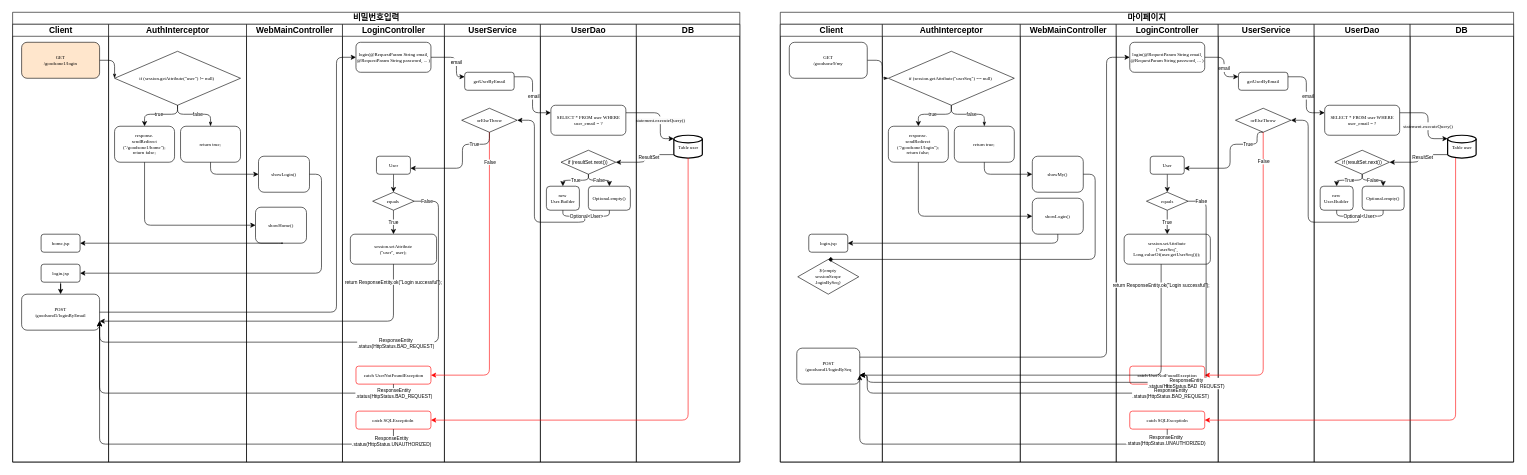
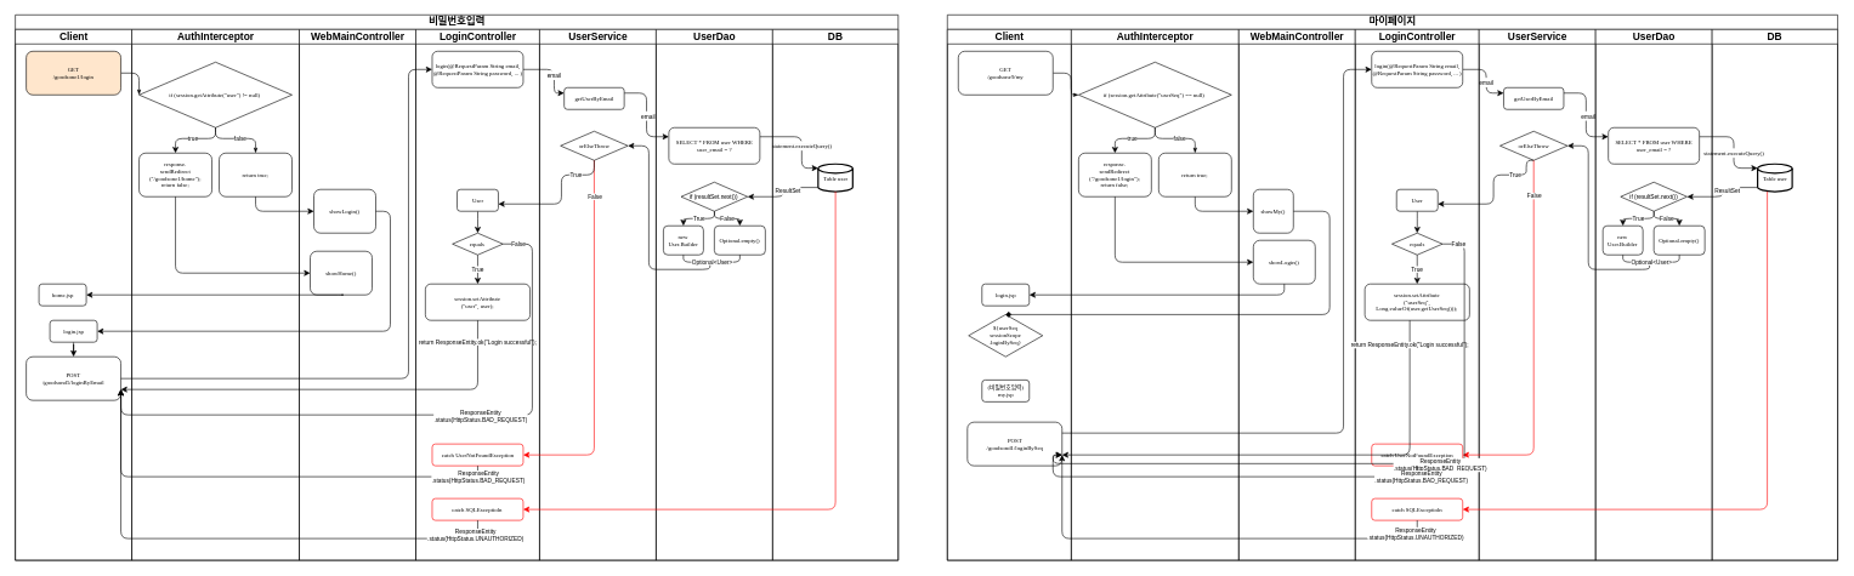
- <mxCell id="88" value="showMy()" style="rounded=1;whiteSpace=wrap;html=1;shadow=0;labelBackgroundColor=none;strokeWidth=1;fontFamily=Verdana;fontSize=8;align=center;" parent="87" vertex="1"><mxGeometry x="20" y="220" width="85" height="60" as="geometry" /></mxCell>
+ <mxCell id="88" value="showMy()" style="rounded=1;whiteSpace=wrap;html=1;shadow=0;labelBackgroundColor=none;strokeWidth=1;fontFamily=Verdana;fontSize=8;align=center;" parent="87" vertex="1"><mxGeometry x="20" y="220" width="55" height="60" as="geometry" /></mxCell>
- <mxCell id="8" value="home.jsp" style="rounded=1;whiteSpace=wrap;html=1;shadow=0;labelBackgroundColor=none;strokeWidth=1;fontFamily=Verdana;fontSize=8;align=center;" parent="4" vertex="1"><mxGeometry x="47.5" y="350" width="65" height="30" as="geometry" /></mxCell>
+ <mxCell id="8" value="home.jsp" style="rounded=1;whiteSpace=wrap;html=1;shadow=0;labelBackgroundColor=none;strokeWidth=1;fontFamily=Verdana;fontSize=8;align=center;" parent="4" vertex="1"><mxGeometry x="32.5" y="350" width="65" height="30" as="geometry" /></mxCell>
- <mxCell id="77" value="${empty&lt;div&gt;sessionScope&lt;div&gt;.loginBySeq}&lt;/div&gt;&lt;/div&gt;" style="rhombus;whiteSpace=wrap;html=1;rounded=0;shadow=0;labelBackgroundColor=none;strokeWidth=1;fontFamily=Verdana;fontSize=8;align=center;" parent="73" vertex="1"><mxGeometry x="29.13" y="392" width="101.73" height="58" as="geometry" /></mxCell>
+ <mxCell id="77" value="${userSeq&lt;div&gt;sessionScope&lt;div&gt;.loginBySeq}&lt;/div&gt;&lt;/div&gt;" style="rhombus;whiteSpace=wrap;html=1;rounded=0;shadow=0;labelBackgroundColor=none;strokeWidth=1;fontFamily=Verdana;fontSize=8;align=center;" parent="73" vertex="1"><mxGeometry x="29.13" y="392" width="101.73" height="58" as="geometry" /></mxCell>
+ <mxCell id="78" value="(비밀번호입력)&lt;div&gt;my.jsp&lt;/div&gt;" style="rounded=1;whiteSpace=wrap;html=1;shadow=0;labelBackgroundColor=none;strokeWidth=1;fontFamily=Verdana;fontSize=8;align=center;" parent="73" vertex="1"><mxGeometry x="47.5" y="482" width="65" height="30" as="geometry" /></mxCell>
- <mxCell id="76" value="POST&lt;br&gt;/goodsond1/loginBySeq" style="rounded=1;whiteSpace=wrap;html=1;shadow=0;labelBackgroundColor=none;strokeWidth=1;fontFamily=Verdana;fontSize=8;align=center;" parent="73" vertex="1"><mxGeometry x="27.5" y="540" width="105" height="60" as="geometry" /></mxCell>
+ <mxCell id="76" value="POST&lt;br&gt;/goodsond1/loginBySeq" style="rounded=1;whiteSpace=wrap;html=1;shadow=0;labelBackgroundColor=none;strokeWidth=1;fontFamily=Verdana;fontSize=8;align=center;" parent="73" vertex="1"><mxGeometry x="27.5" y="540" width="130" height="60" as="geometry" /></mxCell>
